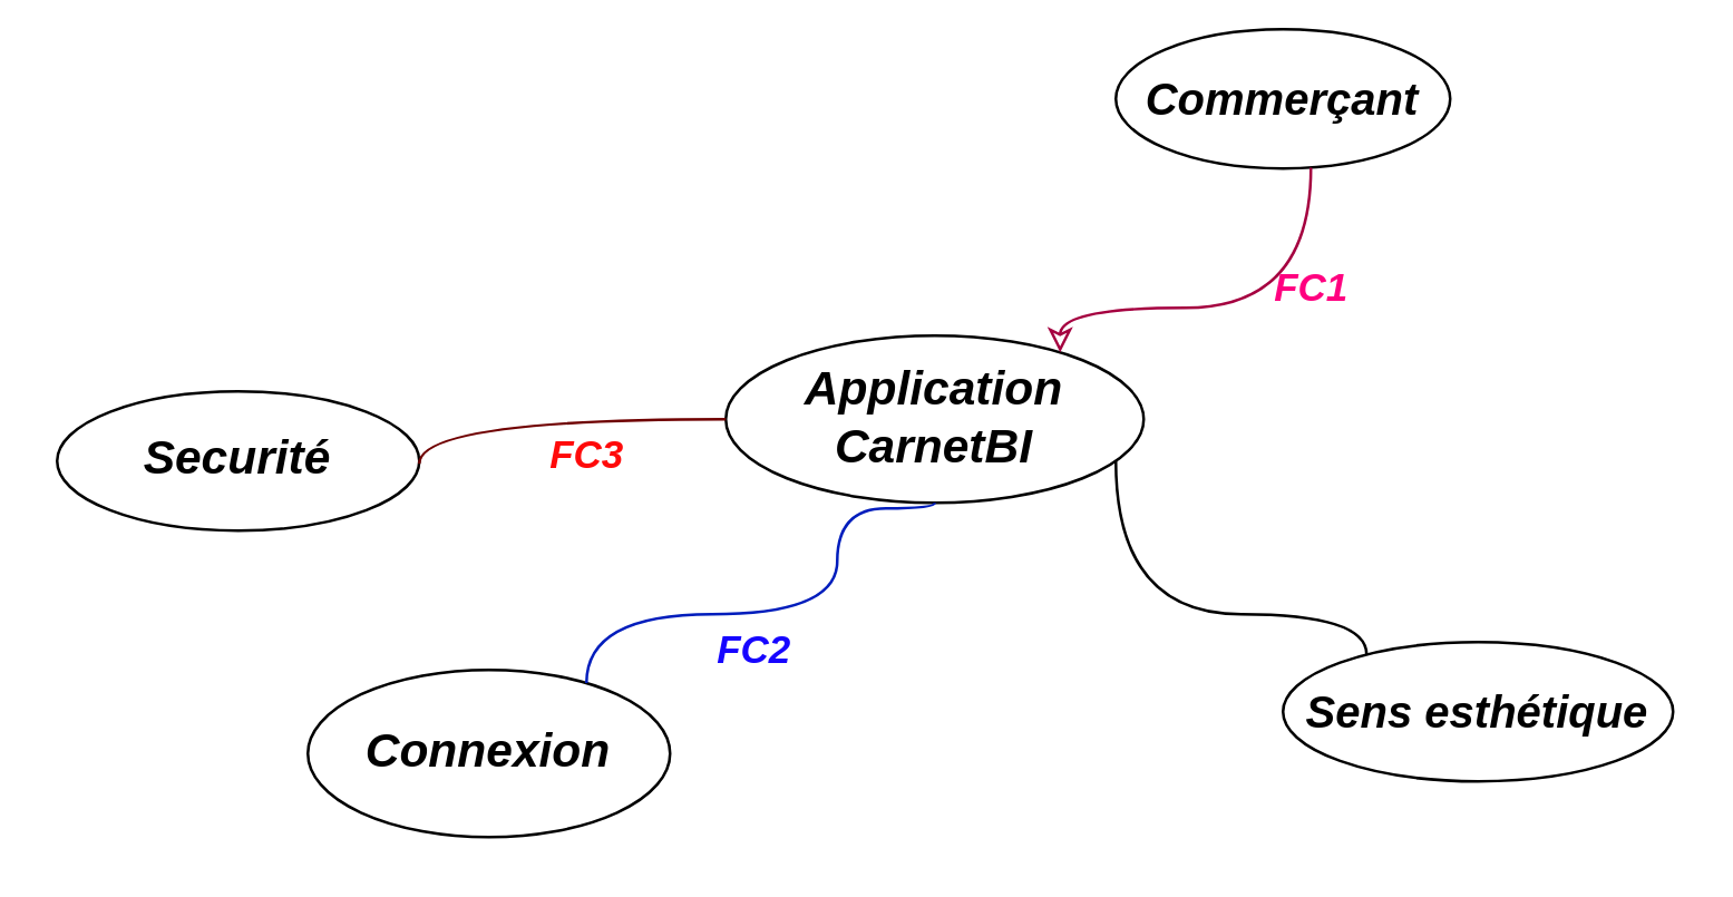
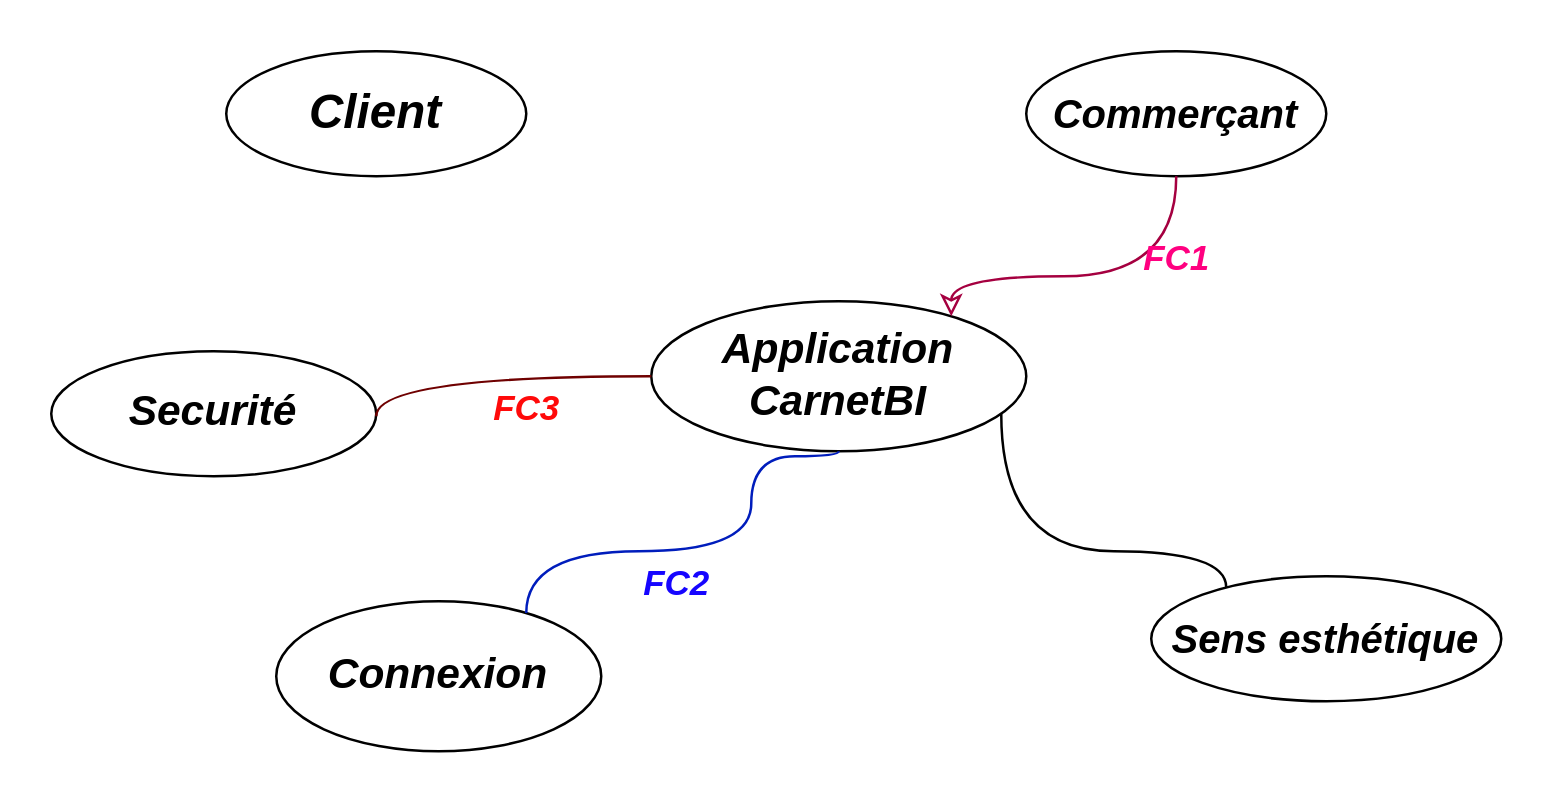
- <mxCell id="3" value="&lt;b&gt;&lt;i&gt;&lt;font style=&quot;font-size: 16px&quot;&gt;Commerçant&lt;/font&gt;&lt;/i&gt;&lt;/b&gt;" style="ellipse;whiteSpace=wrap;html=1;align=center;newEdgeStyle={&quot;edgeStyle&quot;:&quot;entityRelationEdgeStyle&quot;,&quot;startArrow&quot;:&quot;none&quot;,&quot;endArrow&quot;:&quot;none&quot;,&quot;segment&quot;:10,&quot;curved&quot;:1};treeFolding=1;treeMoving=1;" vertex="1" parent="1"><mxGeometry x="400" y="10" width="120" height="50" as="geometry" /></mxCell>
+ <mxCell id="3" value="&lt;b&gt;&lt;i&gt;&lt;font style=&quot;font-size: 16px&quot;&gt;Commerçant&lt;/font&gt;&lt;/i&gt;&lt;/b&gt;" style="ellipse;whiteSpace=wrap;html=1;align=center;newEdgeStyle={&quot;edgeStyle&quot;:&quot;entityRelationEdgeStyle&quot;,&quot;startArrow&quot;:&quot;none&quot;,&quot;endArrow&quot;:&quot;none&quot;,&quot;segment&quot;:10,&quot;curved&quot;:1};treeFolding=1;treeMoving=1;" vertex="1" parent="1"><mxGeometry x="410" y="20" width="120" height="50" as="geometry" /></mxCell>
+ <mxCell id="4" value="&lt;i&gt;&lt;b&gt;&lt;font style=&quot;font-size: 19px&quot;&gt;Client&lt;/font&gt;&lt;/b&gt;&lt;/i&gt;" style="ellipse;whiteSpace=wrap;html=1;align=center;newEdgeStyle={&quot;edgeStyle&quot;:&quot;entityRelationEdgeStyle&quot;,&quot;startArrow&quot;:&quot;none&quot;,&quot;endArrow&quot;:&quot;none&quot;,&quot;segment&quot;:10,&quot;curved&quot;:1};treeFolding=1;treeMoving=1;" vertex="1" parent="1"><mxGeometry x="90" y="20" width="120" height="50" as="geometry" /></mxCell>
